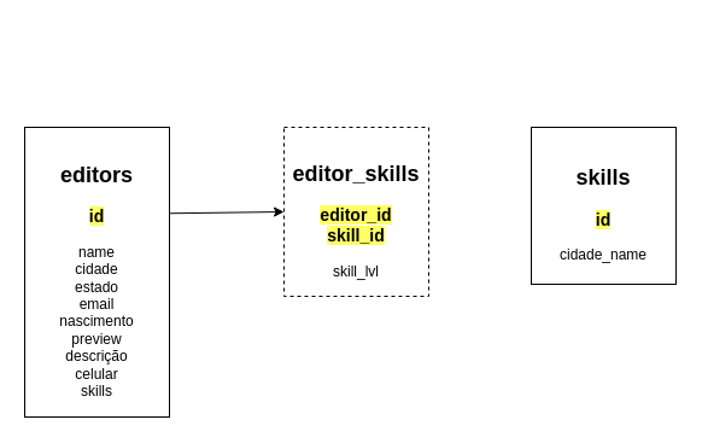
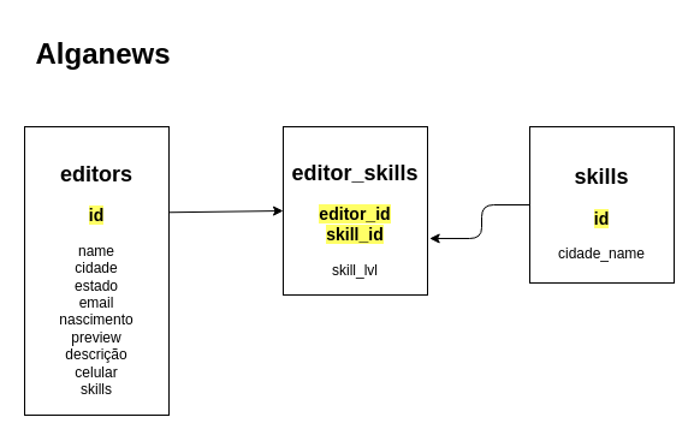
+ <mxCell id="7" value="&lt;h1&gt;Alganews&lt;/h1&gt;" style="text;html=1;align=center;verticalAlign=middle;resizable=0;points=[];autosize=1;strokeColor=none;" parent="1" vertex="1"><mxGeometry x="20" y="20" width="130" height="50" as="geometry" /></mxCell>
- <mxCell id="6" value="&lt;h2&gt;editor_skills&lt;/h2&gt;&lt;h3&gt;&lt;span style=&quot;background-color: rgb(255 , 255 , 102)&quot;&gt;&lt;font color=&quot;#000000&quot;&gt;editor_id&lt;br&gt;skill_id&lt;/font&gt;&lt;/span&gt;&lt;/h3&gt;skill_lvl" style="whiteSpace=wrap;html=1;dashed=1;" parent="1" vertex="1"><mxGeometry x="235" y="105" width="120" height="140" as="geometry" /></mxCell>
+ <mxCell id="6" value="&lt;h2&gt;editor_skills&lt;/h2&gt;&lt;h3&gt;&lt;span style=&quot;background-color: rgb(255 , 255 , 102)&quot;&gt;&lt;font color=&quot;#000000&quot;&gt;editor_id&lt;br&gt;skill_id&lt;/font&gt;&lt;/span&gt;&lt;/h3&gt;skill_lvl" style="whiteSpace=wrap;html=1;" parent="1" vertex="1"><mxGeometry x="235" y="105" width="120" height="140" as="geometry" /></mxCell>
+ <mxCell id="4" style="edgeStyle=none;html=1;exitX=0;exitY=0.5;exitDx=0;exitDy=0;entryX=1.014;entryY=0.664;entryDx=0;entryDy=0;entryPerimeter=0;" parent="1" source="5" target="6" edge="1"><mxGeometry relative="1" as="geometry"><Array as="points"><mxPoint x="400" y="170" /><mxPoint x="400" y="198" /></Array></mxGeometry></mxCell>
